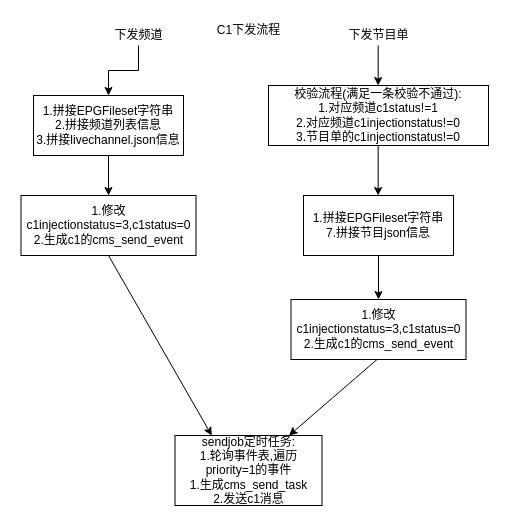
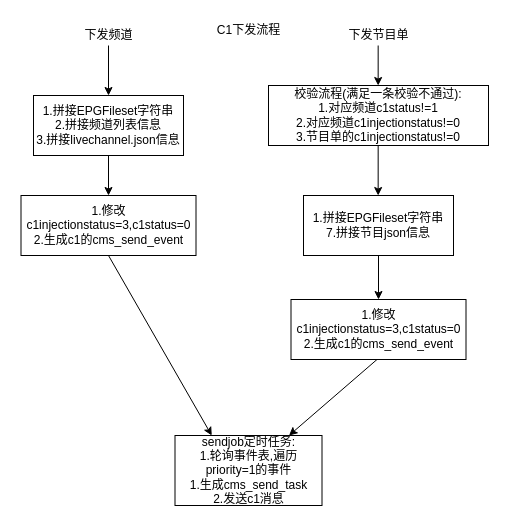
- <mxCell id="4" value="下发频道" style="text;html=1;align=center;verticalAlign=middle;resizable=0;points=[];autosize=1;" vertex="1" parent="1"><mxGeometry x="108" y="25" width="60" height="20" as="geometry" /></mxCell>
+ <mxCell id="4" value="下发频道" style="text;html=1;align=center;verticalAlign=middle;resizable=0;points=[];autosize=1;" vertex="1" parent="1"><mxGeometry x="78" y="25" width="60" height="20" as="geometry" /></mxCell>
